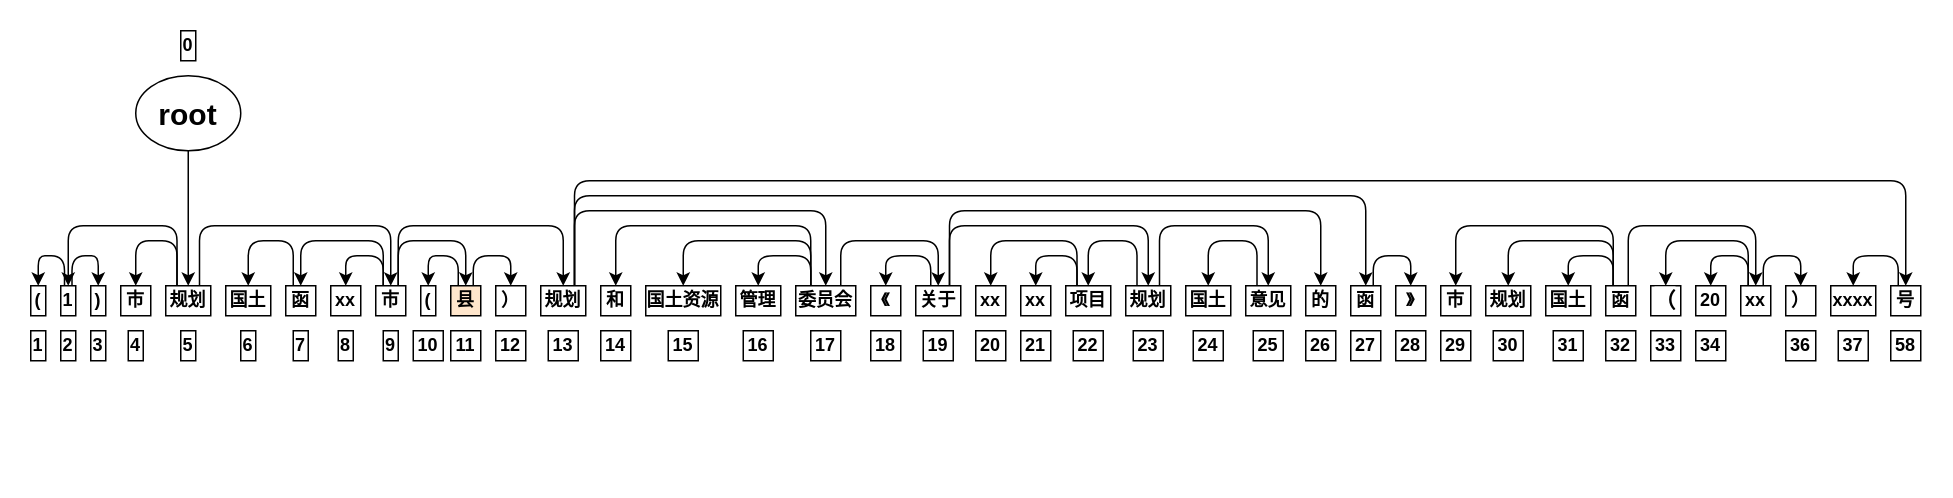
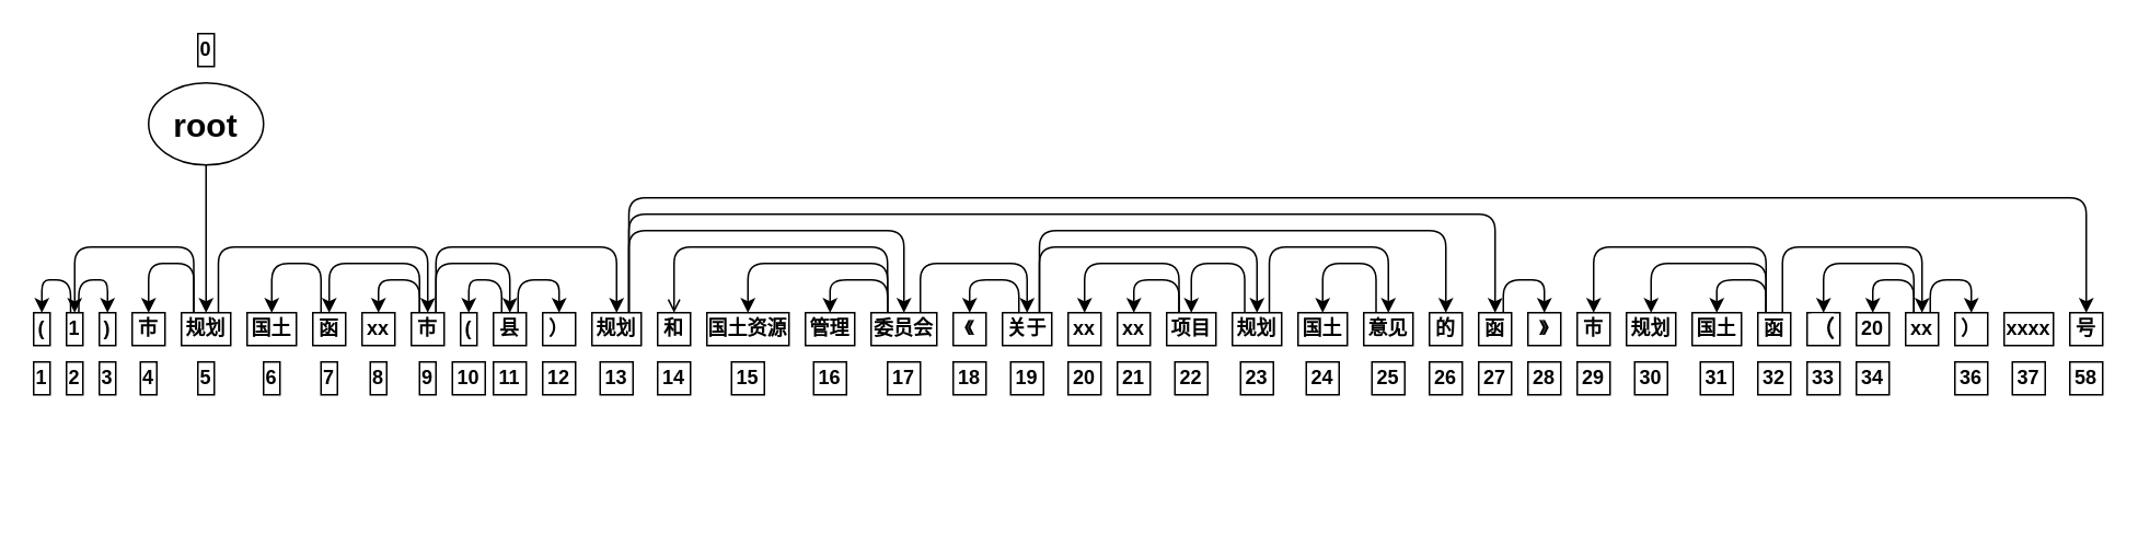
- <mxCell id="113" value="" style="edgeStyle=elbowEdgeStyle;elbow=horizontal;endArrow=classic;html=1;exitX=0.25;exitY=0;exitDx=0;exitDy=0;fontStyle=1;entryX=0.5;entryY=0;entryDx=0;entryDy=0;" edge="1" parent="1" source="84" target="93"><mxGeometry width="50" height="50" relative="1" as="geometry"><mxPoint x="1200" y="270" as="sourcePoint" /><mxPoint x="1225" y="270" as="targetPoint" /><Array as="points"><mxPoint x="1250" y="170" /><mxPoint x="1085" y="280" /><mxPoint x="820" y="309.83" /></Array></mxGeometry></mxCell>
- <mxCell id="69" value="" style="edgeStyle=elbowEdgeStyle;elbow=horizontal;endArrow=classic;html=1;exitX=0.25;exitY=0;exitDx=0;exitDy=0;entryX=0.5;entryY=0;entryDx=0;entryDy=0;fontStyle=1" edge="1" parent="1" source="4" target="20"><mxGeometry width="50" height="50" relative="1" as="geometry"><mxPoint x="275" y="200" as="sourcePoint" /><mxPoint x="385" y="200" as="targetPoint" /><Array as="points"><mxPoint x="480" y="150" /></Array></mxGeometry></mxCell>
+ <mxCell id="69" value="" style="edgeStyle=elbowEdgeStyle;elbow=horizontal;endArrow=open;html=1;exitX=0.25;exitY=0;exitDx=0;exitDy=0;entryX=0.5;entryY=0;entryDx=0;entryDy=0;fontStyle=1;" edge="1" parent="1" source="4" target="20"><mxGeometry width="50" height="50" relative="1" as="geometry"><mxPoint x="275" y="200" as="sourcePoint" /><mxPoint x="385" y="200" as="targetPoint" /><Array as="points"><mxPoint x="480" y="150" /></Array></mxGeometry></mxCell>
- <mxCell id="8" value="县" style="rounded=0;whiteSpace=wrap;html=1;fontStyle=1;fillColor=#ffe6cc;" vertex="1" parent="1"><mxGeometry x="300" y="190" width="20" height="20" as="geometry" /></mxCell>
+ <mxCell id="8" value="县" style="rounded=0;whiteSpace=wrap;html=1;fontStyle=1" vertex="1" parent="1"><mxGeometry x="300" y="190" width="20" height="20" as="geometry" /></mxCell>
